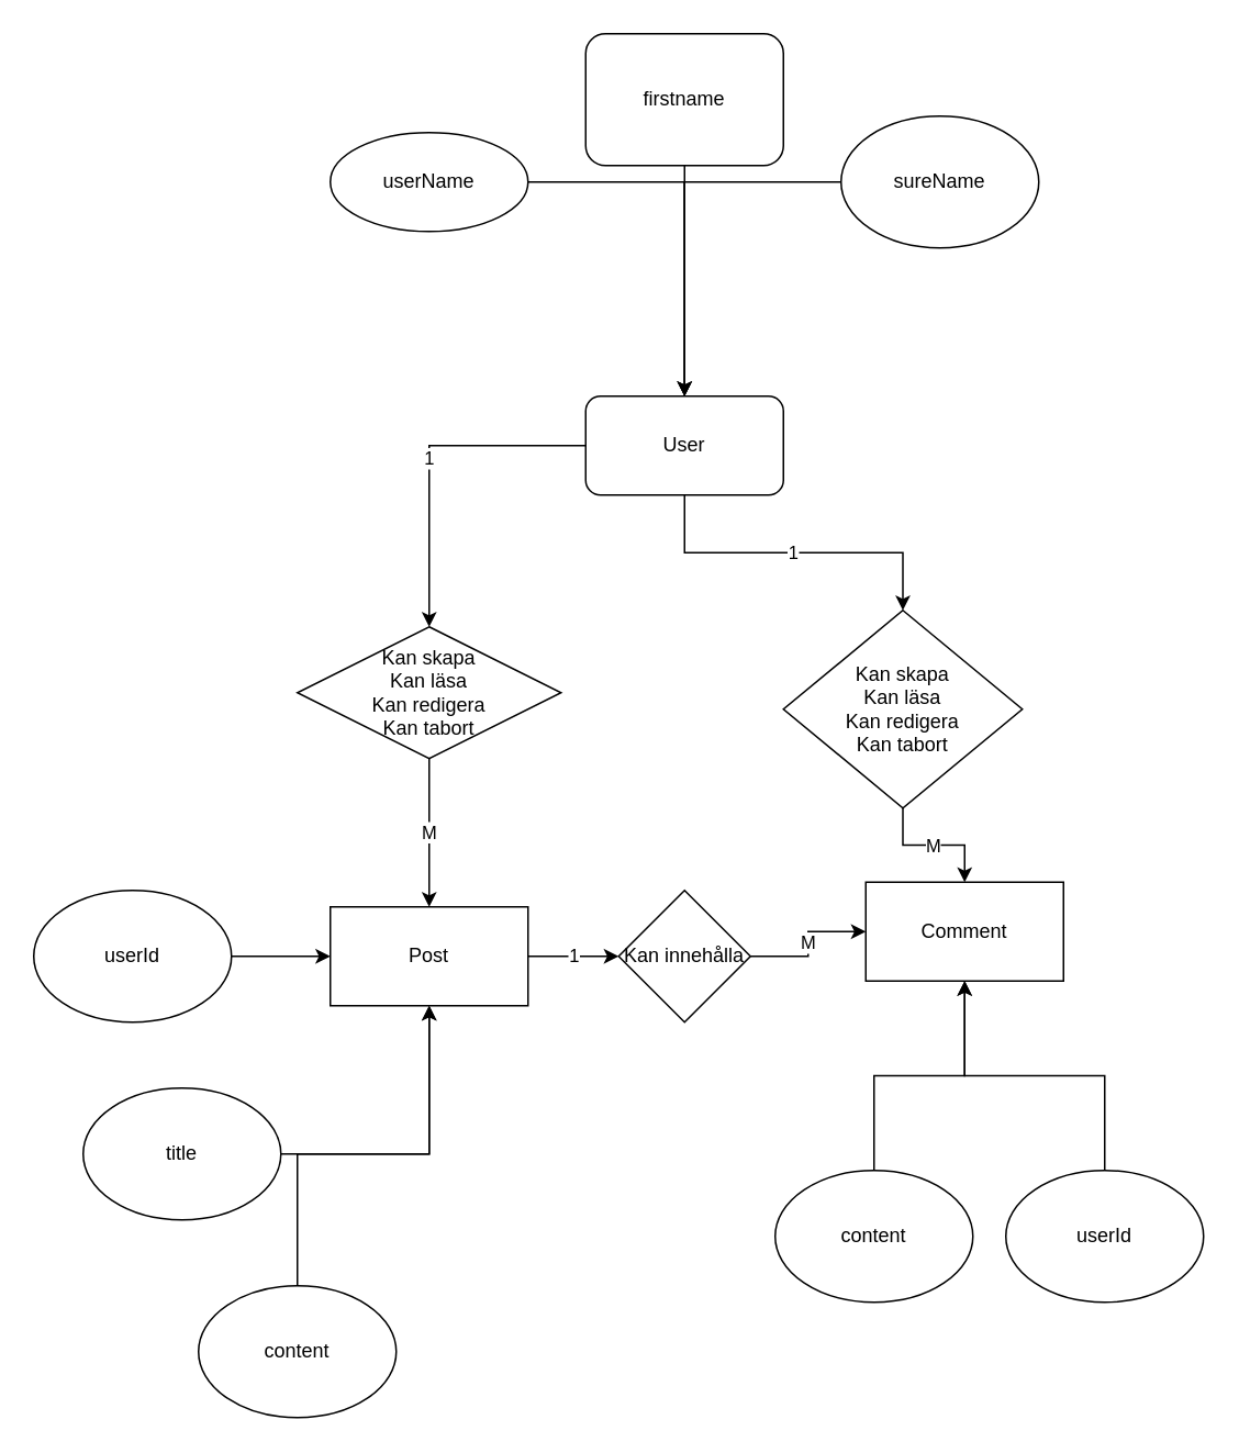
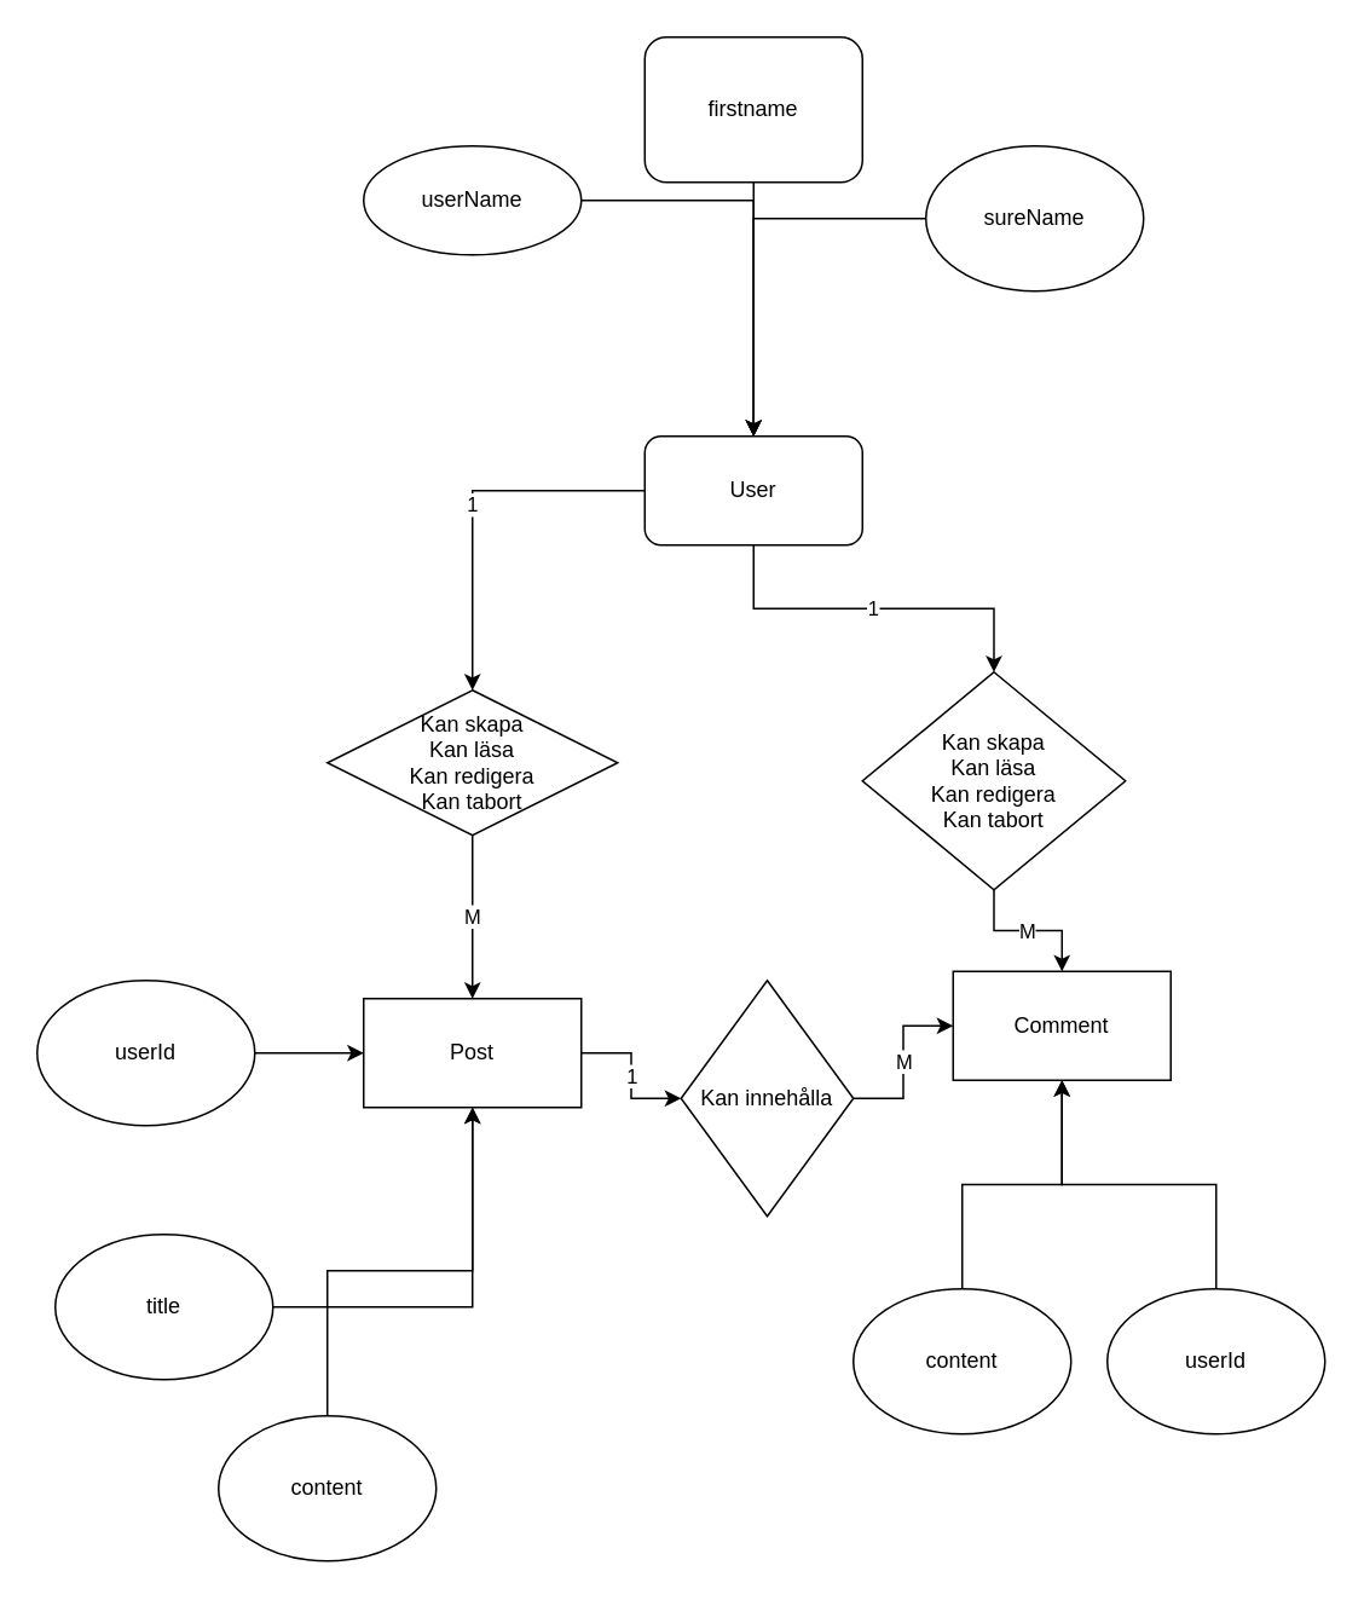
- <mxCell id="17" value="sureName" style="ellipse;whiteSpace=wrap;html=1;" parent="1" vertex="1"><mxGeometry x="510" y="70" width="120" height="80" as="geometry" /></mxCell>
+ <mxCell id="17" value="sureName" style="ellipse;whiteSpace=wrap;html=1;" parent="1" vertex="1"><mxGeometry x="510" y="80" width="120" height="80" as="geometry" /></mxCell>
- <mxCell id="13" value="Kan innehålla" style="rhombus;whiteSpace=wrap;html=1;" parent="1" vertex="1"><mxGeometry x="375" y="540" width="80" height="80" as="geometry" /></mxCell>
+ <mxCell id="13" value="Kan innehålla" style="rhombus;whiteSpace=wrap;html=1;" parent="1" vertex="1"><mxGeometry x="375" y="540" width="95" height="130" as="geometry" /></mxCell>
- <mxCell id="25" value="title" style="ellipse;whiteSpace=wrap;html=1;" parent="1" vertex="1"><mxGeometry x="50" y="660" width="120" height="80" as="geometry" /></mxCell>
+ <mxCell id="25" value="title" style="ellipse;whiteSpace=wrap;html=1;" parent="1" vertex="1"><mxGeometry x="30" y="680" width="120" height="80" as="geometry" /></mxCell>
